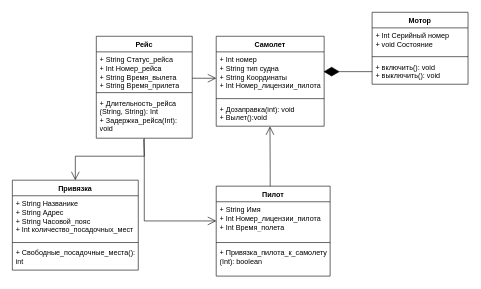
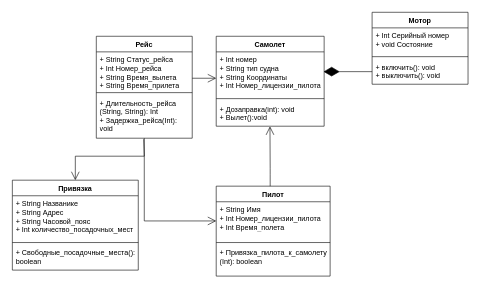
- <mxCell id="19" value="+ Свободные_посадочные_места(): int" style="text;strokeColor=none;fillColor=none;align=left;verticalAlign=top;spacingLeft=4;spacingRight=4;overflow=hidden;rotatable=0;points=[[0,0.5],[1,0.5]];portConstraint=eastwest;whiteSpace=wrap;html=1;" vertex="1" parent="16"><mxGeometry y="108" width="210" height="42" as="geometry" /></mxCell>
+ <mxCell id="19" value="+ Свободные_посадочные_места(): boolean" style="text;strokeColor=none;fillColor=none;align=left;verticalAlign=top;spacingLeft=4;spacingRight=4;overflow=hidden;rotatable=0;points=[[0,0.5],[1,0.5]];portConstraint=eastwest;whiteSpace=wrap;html=1;" vertex="1" parent="16"><mxGeometry y="108" width="210" height="42" as="geometry" /></mxCell>
